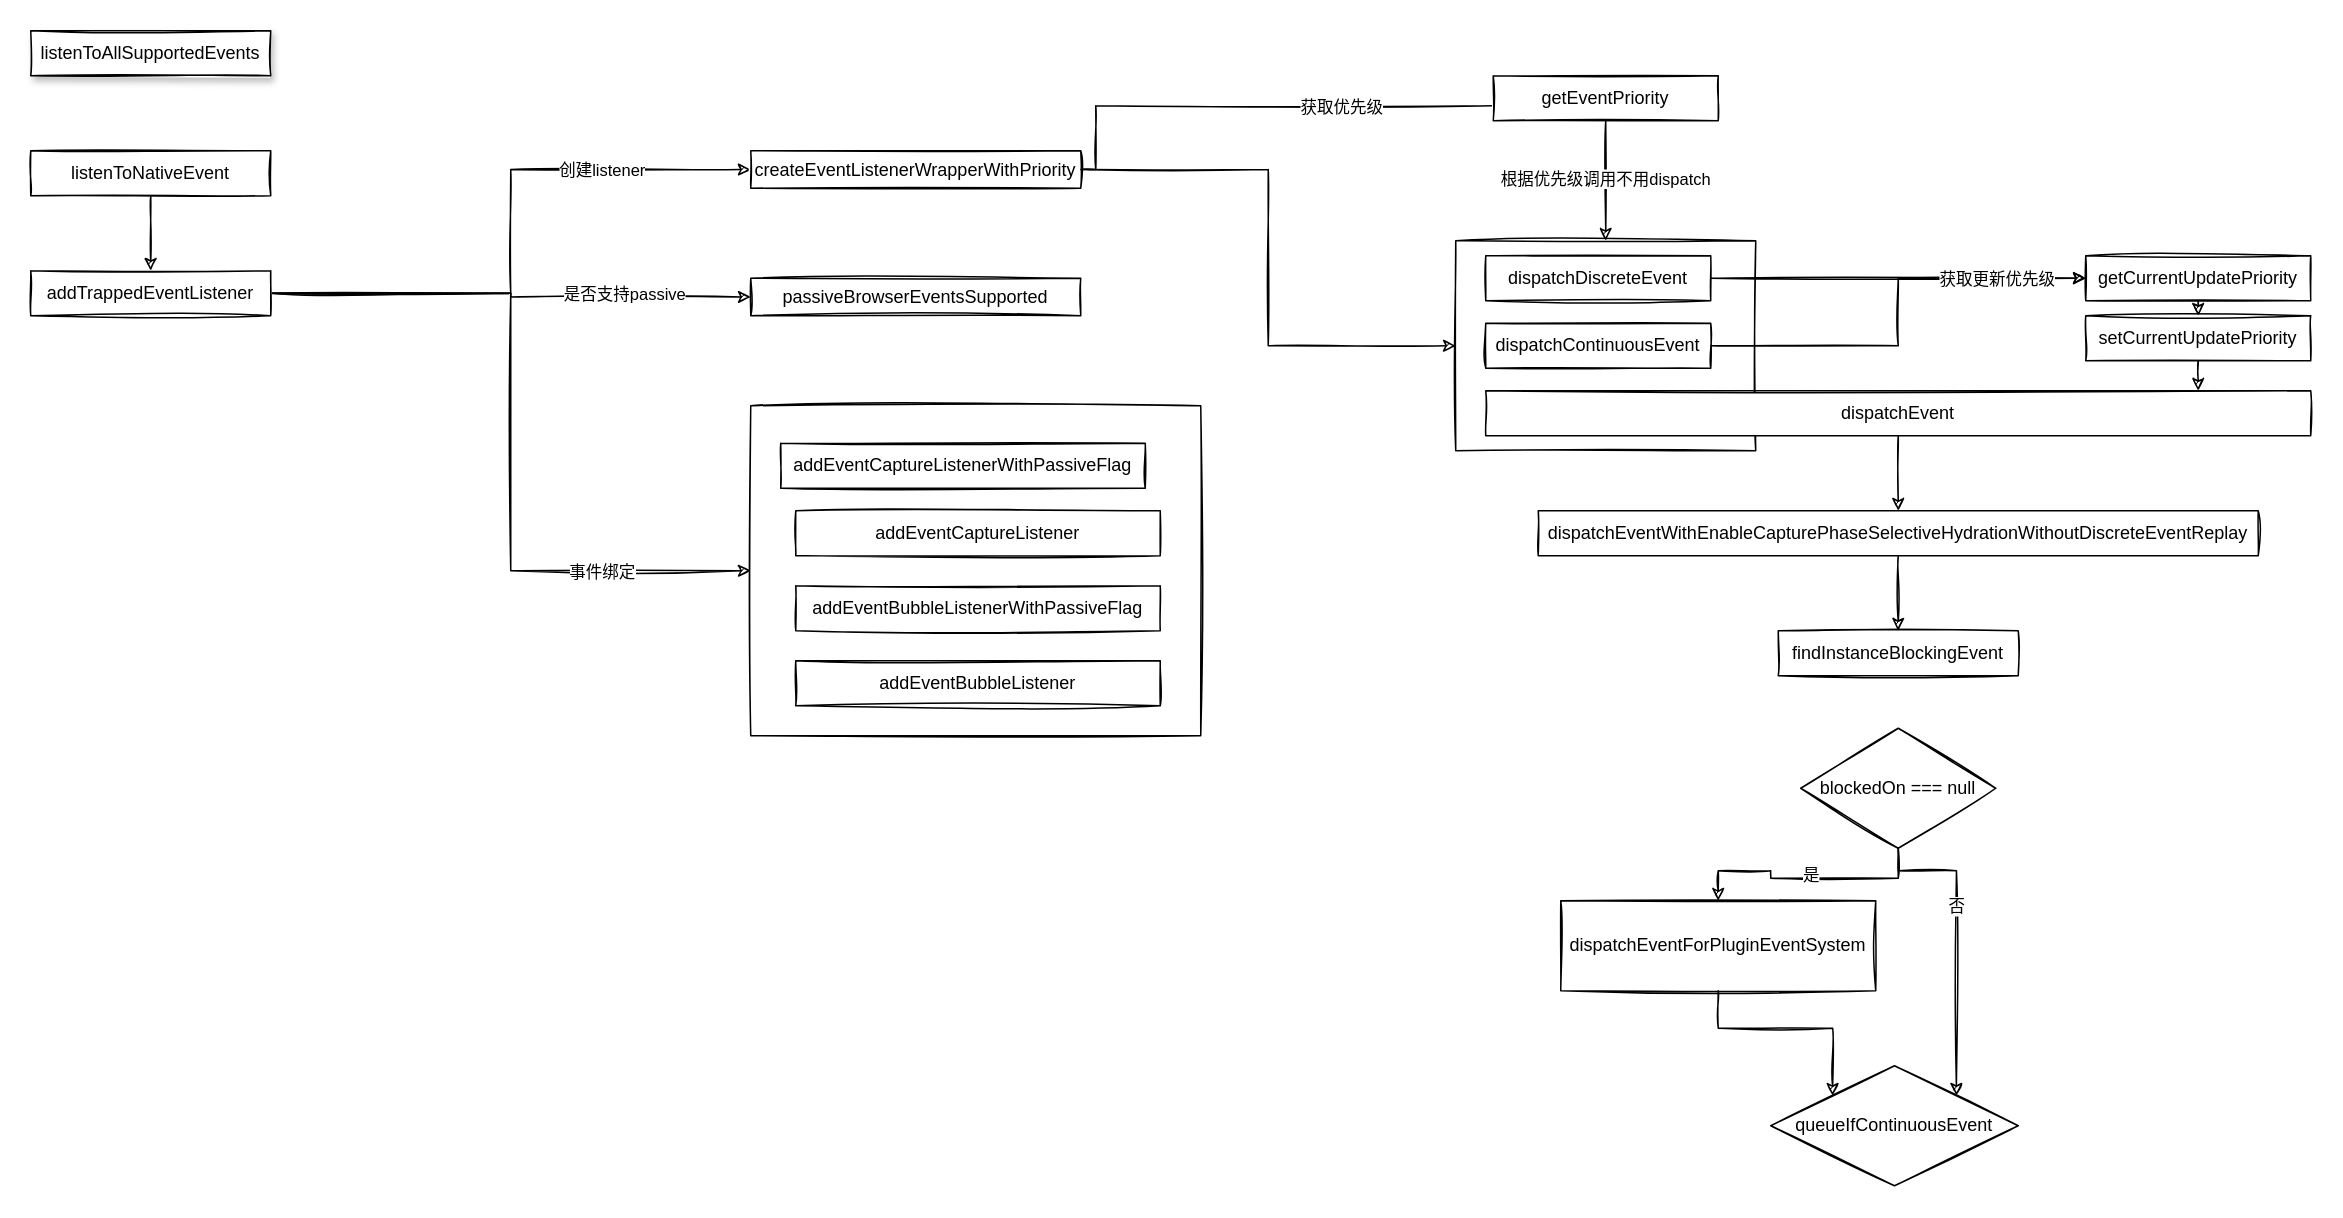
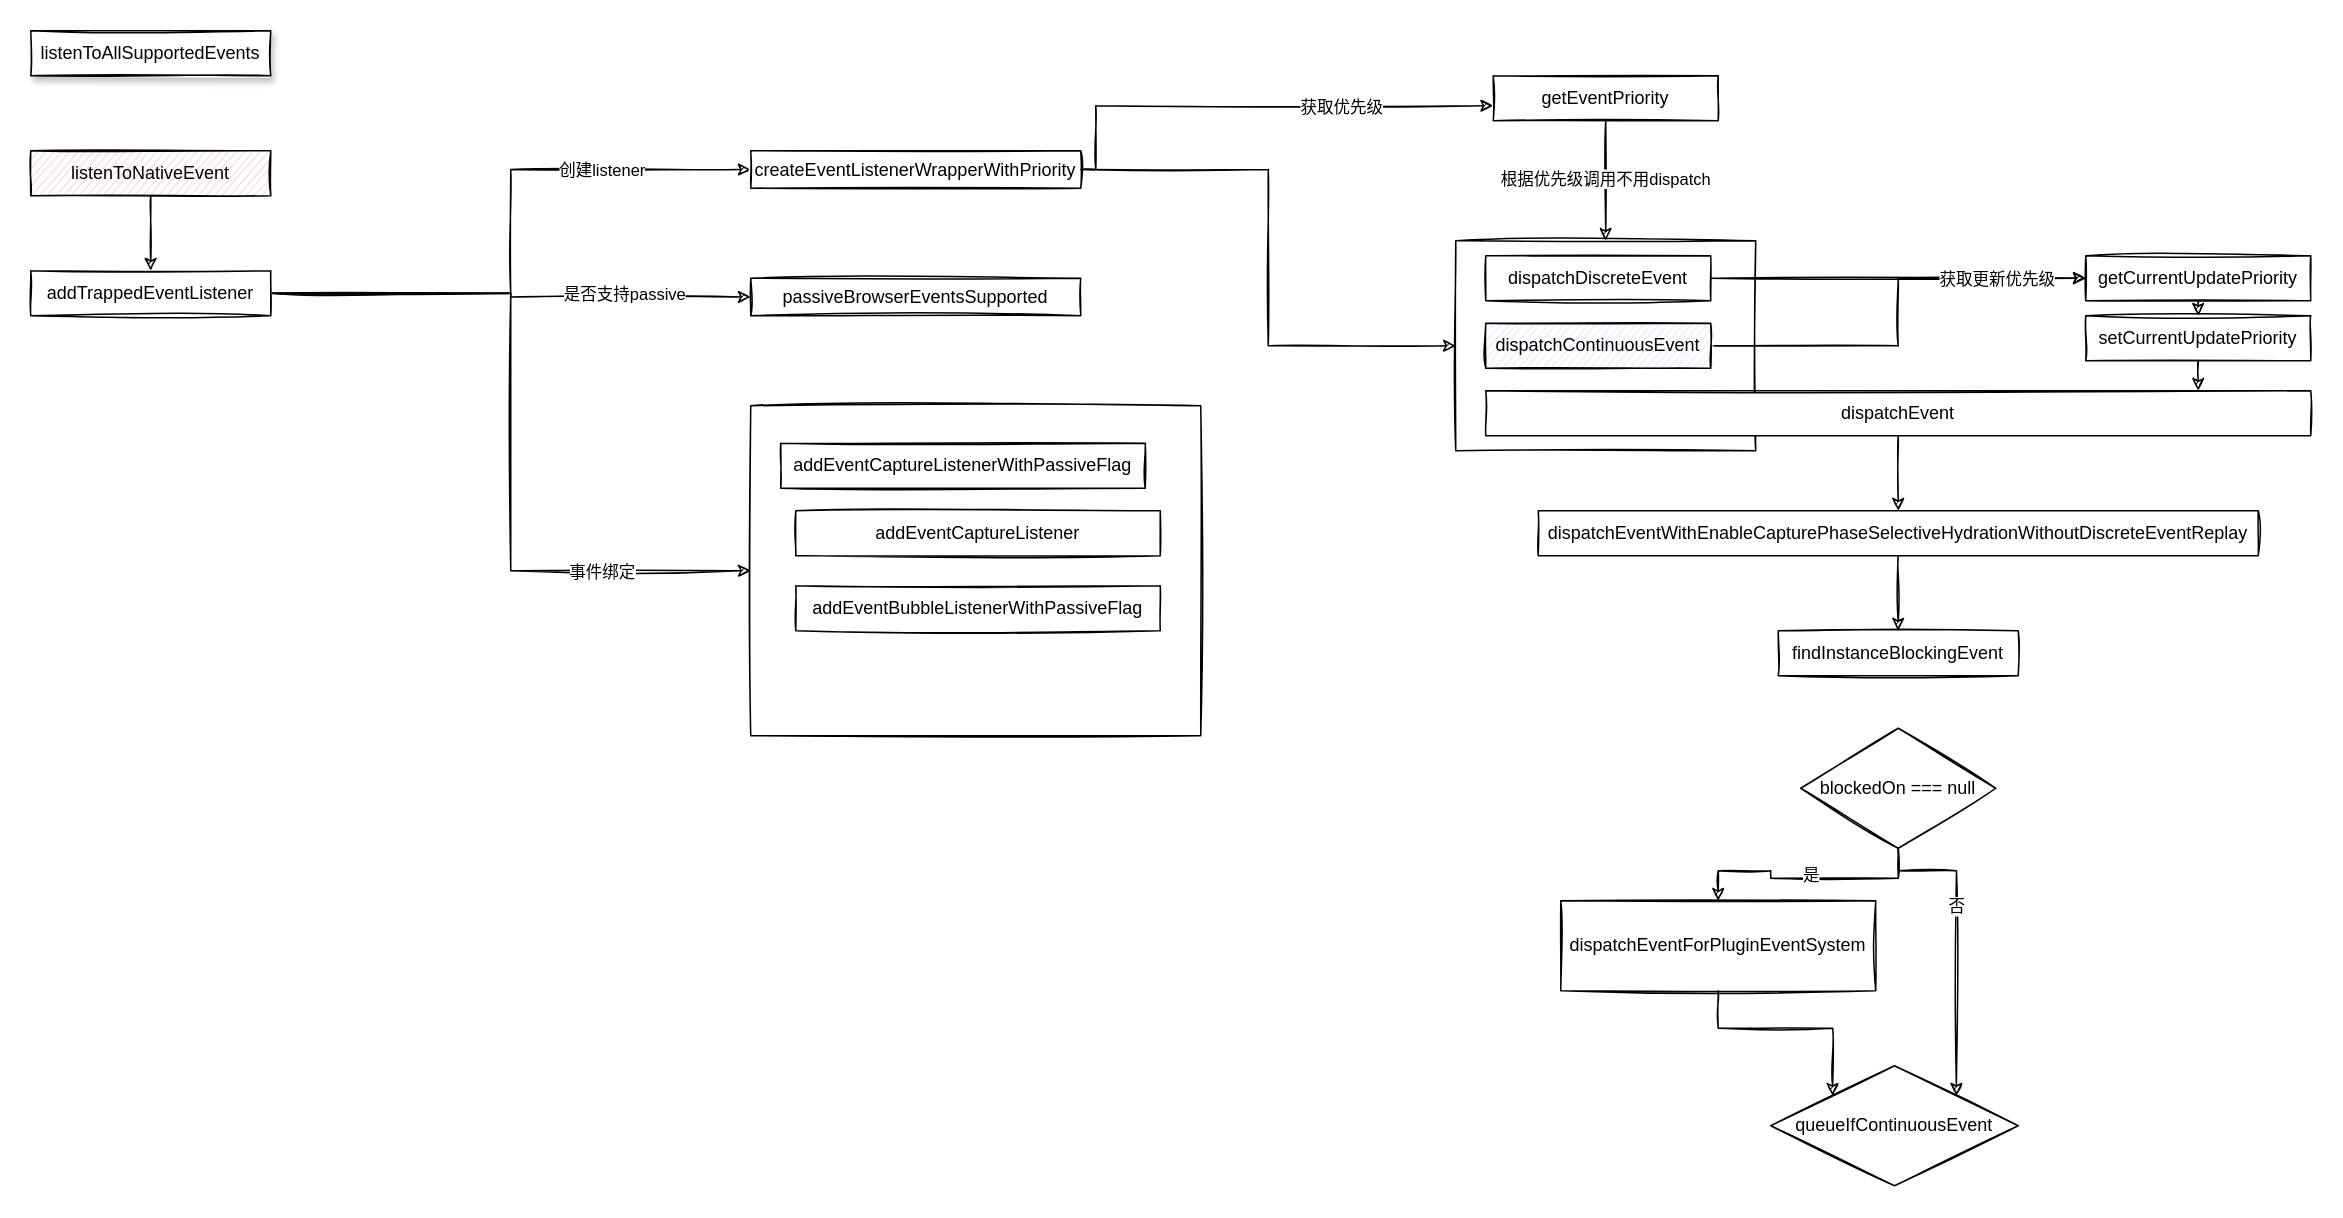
- <mxCell id="14" style="edgeStyle=orthogonalEdgeStyle;rounded=0;orthogonalLoop=1;jettySize=auto;html=1;sketch=1;endArrow=none;" parent="1" source="17" target="25" edge="1"><mxGeometry relative="1" as="geometry"><Array as="points"><mxPoint x="730" y="113" /><mxPoint x="730" y="70" /></Array></mxGeometry></mxCell>
+ <mxCell id="14" style="edgeStyle=orthogonalEdgeStyle;rounded=0;orthogonalLoop=1;jettySize=auto;html=1;sketch=1;" parent="1" source="17" target="25" edge="1"><mxGeometry relative="1" as="geometry"><Array as="points"><mxPoint x="730" y="113" /><mxPoint x="730" y="70" /></Array></mxGeometry></mxCell>
- <mxCell id="5" value="listenToNativeEvent" style="rounded=0;whiteSpace=wrap;html=1;shadow=0;sketch=1;" parent="1" vertex="1"><mxGeometry x="20" y="100" width="160" height="30" as="geometry" /></mxCell>
+ <mxCell id="5" value="listenToNativeEvent" style="rounded=0;whiteSpace=wrap;html=1;shadow=0;sketch=1;fillColor=#f8cecc;" parent="1" vertex="1"><mxGeometry x="20" y="100" width="160" height="30" as="geometry" /></mxCell>
- <mxCell id="27" value="dispatchContinuousEvent" style="rounded=0;whiteSpace=wrap;html=1;shadow=0;sketch=1;" parent="1" vertex="1"><mxGeometry x="990" y="215" width="150" height="30" as="geometry" /></mxCell>
+ <mxCell id="27" value="dispatchContinuousEvent" style="rounded=0;whiteSpace=wrap;html=1;shadow=0;sketch=1;fillColor=#dae8fc;" parent="1" vertex="1"><mxGeometry x="990" y="215" width="150" height="30" as="geometry" /></mxCell>
- <mxCell id="22" value="addEventBubbleListener" style="rounded=0;whiteSpace=wrap;html=1;shadow=0;sketch=1;" parent="1" vertex="1"><mxGeometry x="530" y="440" width="243" height="30" as="geometry" /></mxCell>
